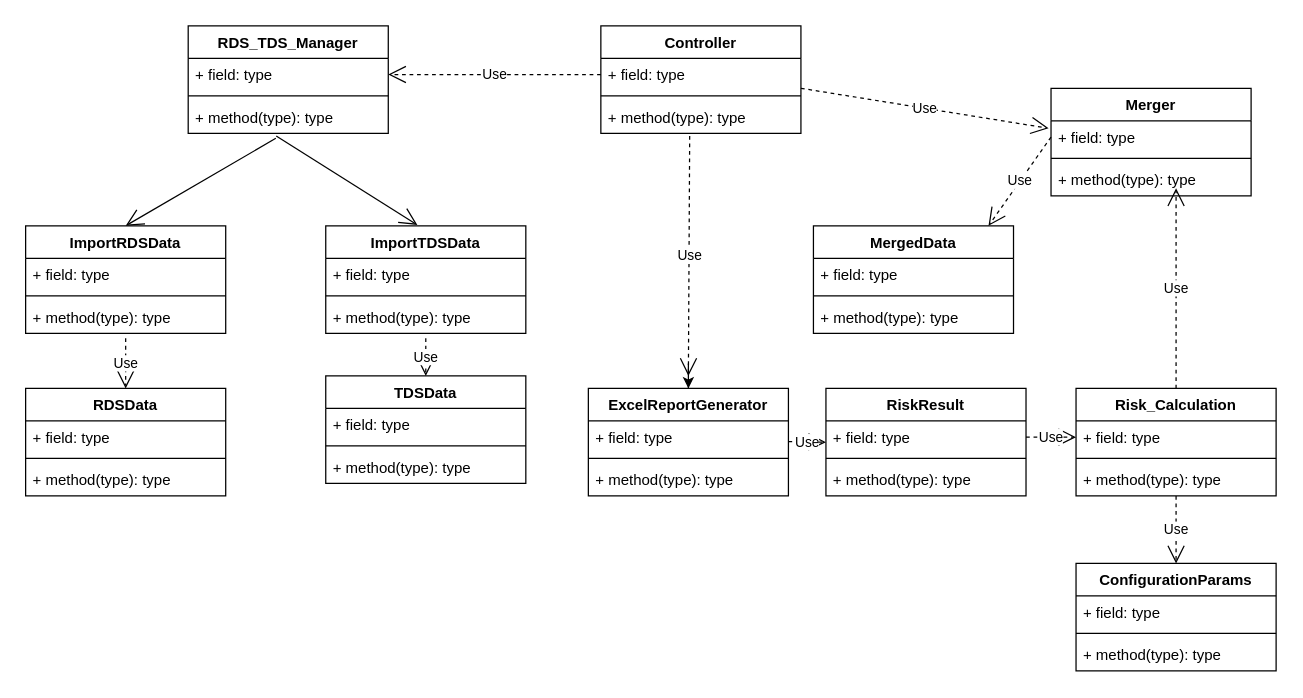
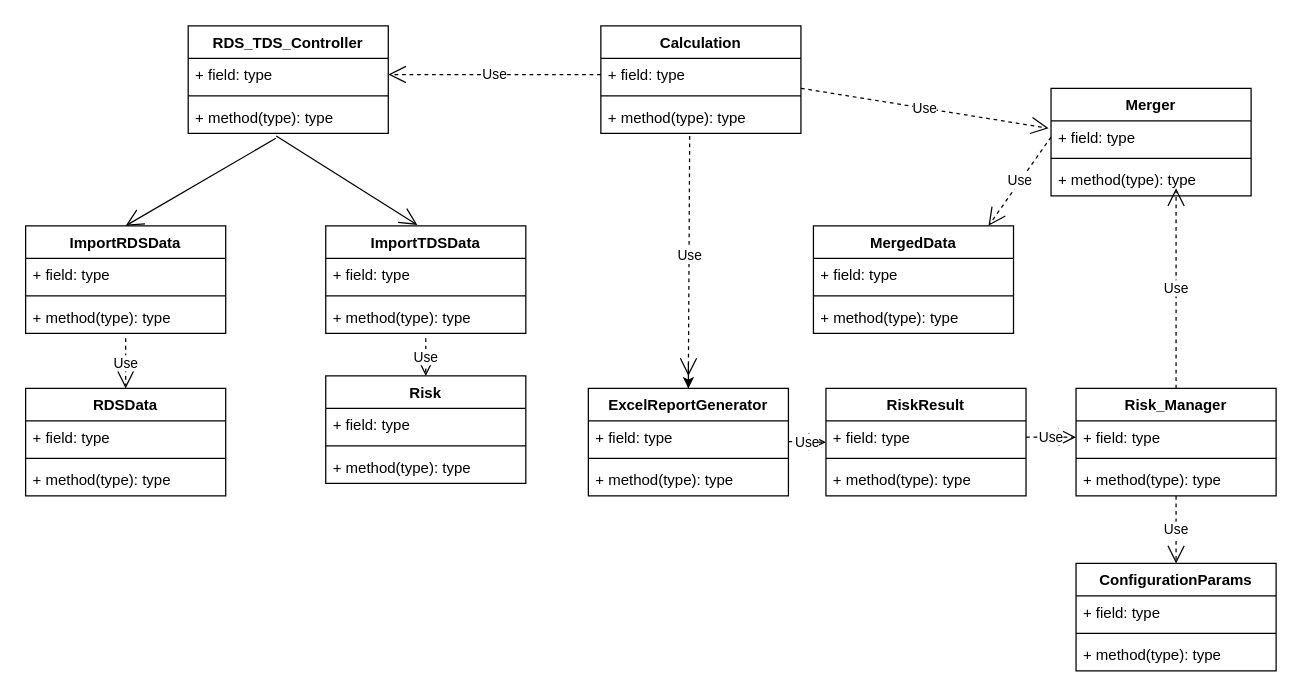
- <mxCell id="10" value="RDS_TDS_Manager" style="swimlane;fontStyle=1;align=center;verticalAlign=top;childLayout=stackLayout;horizontal=1;startSize=26;horizontalStack=0;resizeParent=1;resizeParentMax=0;resizeLast=0;collapsible=1;marginBottom=0;" vertex="1" parent="1"><mxGeometry x="150" y="20" width="160" height="86" as="geometry" /></mxCell>
+ <mxCell id="10" value="RDS_TDS_Controller" style="swimlane;fontStyle=1;align=center;verticalAlign=top;childLayout=stackLayout;horizontal=1;startSize=26;horizontalStack=0;resizeParent=1;resizeParentMax=0;resizeLast=0;collapsible=1;marginBottom=0;" vertex="1" parent="1"><mxGeometry x="150" y="20" width="160" height="86" as="geometry" /></mxCell>
- <mxCell id="43" value="Controller" style="swimlane;fontStyle=1;align=center;verticalAlign=top;childLayout=stackLayout;horizontal=1;startSize=26;horizontalStack=0;resizeParent=1;resizeParentMax=0;resizeLast=0;collapsible=1;marginBottom=0;" vertex="1" parent="1"><mxGeometry x="480" y="20" width="160" height="86" as="geometry" /></mxCell>
+ <mxCell id="43" value="Calculation" style="swimlane;fontStyle=1;align=center;verticalAlign=top;childLayout=stackLayout;horizontal=1;startSize=26;horizontalStack=0;resizeParent=1;resizeParentMax=0;resizeLast=0;collapsible=1;marginBottom=0;" vertex="1" parent="1"><mxGeometry x="480" y="20" width="160" height="86" as="geometry" /></mxCell>
- <mxCell id="26" value="TDSData" style="swimlane;fontStyle=1;align=center;verticalAlign=top;childLayout=stackLayout;horizontal=1;startSize=26;horizontalStack=0;resizeParent=1;resizeParentMax=0;resizeLast=0;collapsible=1;marginBottom=0;" vertex="1" parent="1"><mxGeometry x="260" y="300" width="160" height="86" as="geometry" /></mxCell>
+ <mxCell id="26" value="Risk" style="swimlane;fontStyle=1;align=center;verticalAlign=top;childLayout=stackLayout;horizontal=1;startSize=26;horizontalStack=0;resizeParent=1;resizeParentMax=0;resizeLast=0;collapsible=1;marginBottom=0;" vertex="1" parent="1"><mxGeometry x="260" y="300" width="160" height="86" as="geometry" /></mxCell>
- <mxCell id="18" value="Risk_Calculation" style="swimlane;fontStyle=1;align=center;verticalAlign=top;childLayout=stackLayout;horizontal=1;startSize=26;horizontalStack=0;resizeParent=1;resizeParentMax=0;resizeLast=0;collapsible=1;marginBottom=0;" vertex="1" parent="1"><mxGeometry x="860" y="310" width="160" height="86" as="geometry" /></mxCell>
+ <mxCell id="18" value="Risk_Manager" style="swimlane;fontStyle=1;align=center;verticalAlign=top;childLayout=stackLayout;horizontal=1;startSize=26;horizontalStack=0;resizeParent=1;resizeParentMax=0;resizeLast=0;collapsible=1;marginBottom=0;" vertex="1" parent="1"><mxGeometry x="860" y="310" width="160" height="86" as="geometry" /></mxCell>
